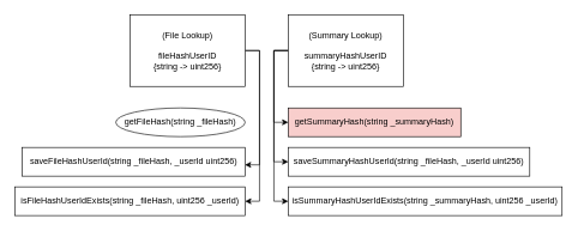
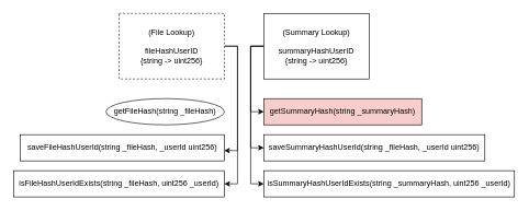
- <mxCell id="4" value="(File Lookup)&lt;br&gt;&lt;br&gt;fileHashUserID&lt;br&gt;{string -&amp;gt; uint256}" style="rounded=0;whiteSpace=wrap;html=1;" vertex="1" parent="1"><mxGeometry x="180" y="20" width="160" height="100" as="geometry" /></mxCell>
+ <mxCell id="4" value="(File Lookup)&lt;br&gt;&lt;br&gt;fileHashUserID&lt;br&gt;{string -&amp;gt; uint256}" style="rounded=0;whiteSpace=wrap;html=1;dashed=1;" vertex="1" parent="1"><mxGeometry x="180" y="20" width="160" height="100" as="geometry" /></mxCell>
